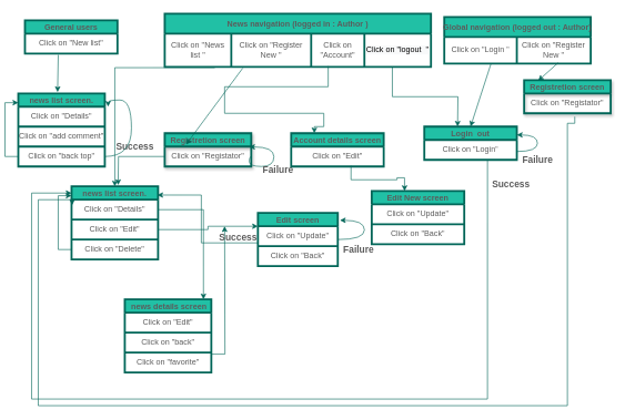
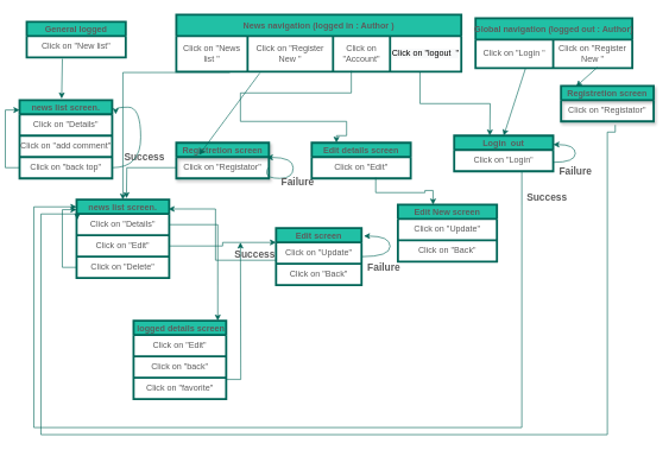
- <mxCell id="73" value="General users" style="shape=table;startSize=20;container=1;collapsible=0;childLayout=tableLayout;fontStyle=1;align=center;strokeColor=#006658;strokeWidth=3;fillColor=#21C0A5;fontColor=#5C5C5C;" vertex="1" parent="1"><mxGeometry x="30" y="30" width="139" height="50" as="geometry" /></mxCell>
+ <mxCell id="73" value="General logged" style="shape=table;startSize=20;container=1;collapsible=0;childLayout=tableLayout;fontStyle=1;align=center;strokeColor=#006658;strokeWidth=3;fillColor=#21C0A5;fontColor=#5C5C5C;" vertex="1" parent="1"><mxGeometry x="30" y="30" width="139" height="50" as="geometry" /></mxCell>
- <mxCell id="54" value="Account details screen" style="shape=table;startSize=20;container=1;collapsible=0;childLayout=tableLayout;fontStyle=1;align=center;strokeColor=#006658;strokeWidth=3;fillColor=#21C0A5;fontColor=#5C5C5C;" parent="1" vertex="1"><mxGeometry x="430" y="200" width="139" height="50" as="geometry" /></mxCell>
+ <mxCell id="54" value="Edit details screen" style="shape=table;startSize=20;container=1;collapsible=0;childLayout=tableLayout;fontStyle=1;align=center;strokeColor=#006658;strokeWidth=3;fillColor=#21C0A5;fontColor=#5C5C5C;" parent="1" vertex="1"><mxGeometry x="430" y="200" width="139" height="50" as="geometry" /></mxCell>
- <mxCell id="22" value=" news details screen" style="shape=table;startSize=20;container=1;collapsible=0;childLayout=tableLayout;fontStyle=1;align=center;strokeColor=#006658;strokeWidth=3;fillColor=#21C0A5;fontColor=#5C5C5C;" parent="1" vertex="1"><mxGeometry x="180" y="450" width="130" height="110" as="geometry" /></mxCell>
+ <mxCell id="22" value=" logged details screen" style="shape=table;startSize=20;container=1;collapsible=0;childLayout=tableLayout;fontStyle=1;align=center;strokeColor=#006658;strokeWidth=3;fillColor=#21C0A5;fontColor=#5C5C5C;" parent="1" vertex="1"><mxGeometry x="180" y="450" width="130" height="110" as="geometry" /></mxCell>
